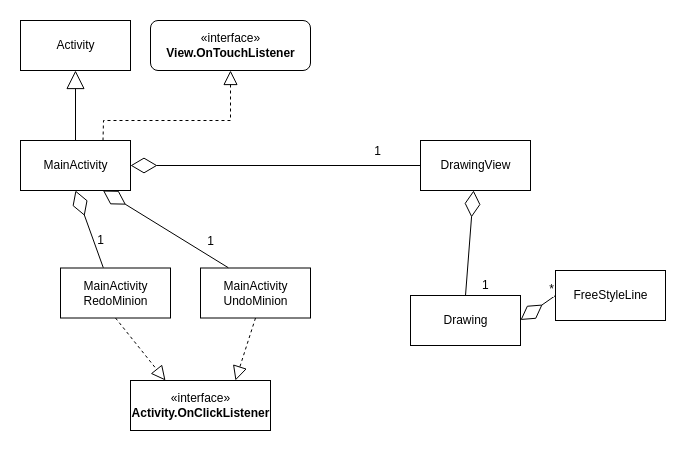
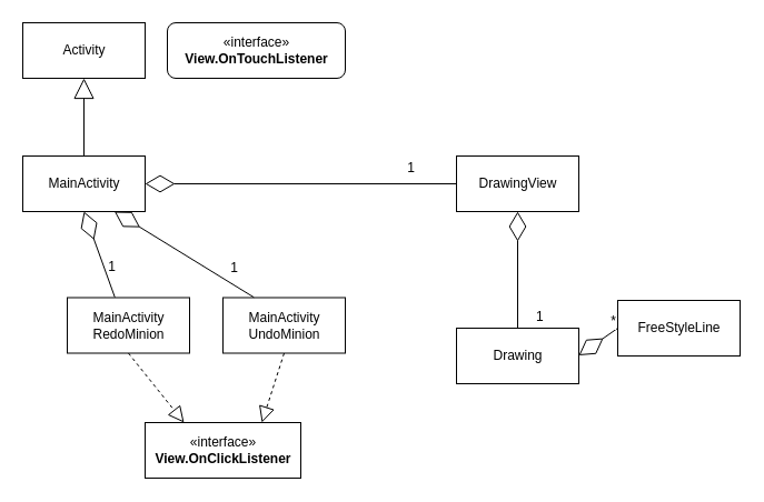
- <mxCell id="15" value="" style="endArrow=block;dashed=1;endFill=0;endSize=12;html=1;fontColor=#000000;align=right;entryX=0.5;entryY=1;entryDx=0;entryDy=0;exitX=0.75;exitY=0;exitDx=0;exitDy=0;rounded=0;" parent="1" source="2" target="13" edge="1"><mxGeometry width="160" relative="1" as="geometry"><mxPoint x="450" y="200" as="sourcePoint" /><mxPoint x="610" y="200" as="targetPoint" /><Array as="points"><mxPoint x="103" y="120" /><mxPoint x="230" y="120" /></Array></mxGeometry></mxCell>
- <mxCell id="3" value="DrawingView" style="html=1;" parent="1" vertex="1"><mxGeometry x="420" y="140" width="110" height="50" as="geometry" /></mxCell>
+ <mxCell id="3" value="DrawingView" style="html=1;" parent="1" vertex="1"><mxGeometry x="410" y="140" width="110" height="50" as="geometry" /></mxCell>
- <mxCell id="16" value="«interface»&lt;br&gt;&lt;b&gt;Activity.OnClickListener&lt;/b&gt;" style="html=1;rounded=0;shadow=0;comic=0;strokeColor=#000000;fillColor=none;fontColor=#000000;" vertex="1" parent="1"><mxGeometry x="130" y="380" width="140" height="50" as="geometry" /></mxCell>
+ <mxCell id="16" value="«interface»&lt;br&gt;&lt;b&gt;View.OnClickListener&lt;/b&gt;" style="html=1;rounded=0;shadow=0;comic=0;strokeColor=#000000;fillColor=none;fontColor=#000000;" vertex="1" parent="1"><mxGeometry x="130" y="380" width="140" height="50" as="geometry" /></mxCell>
